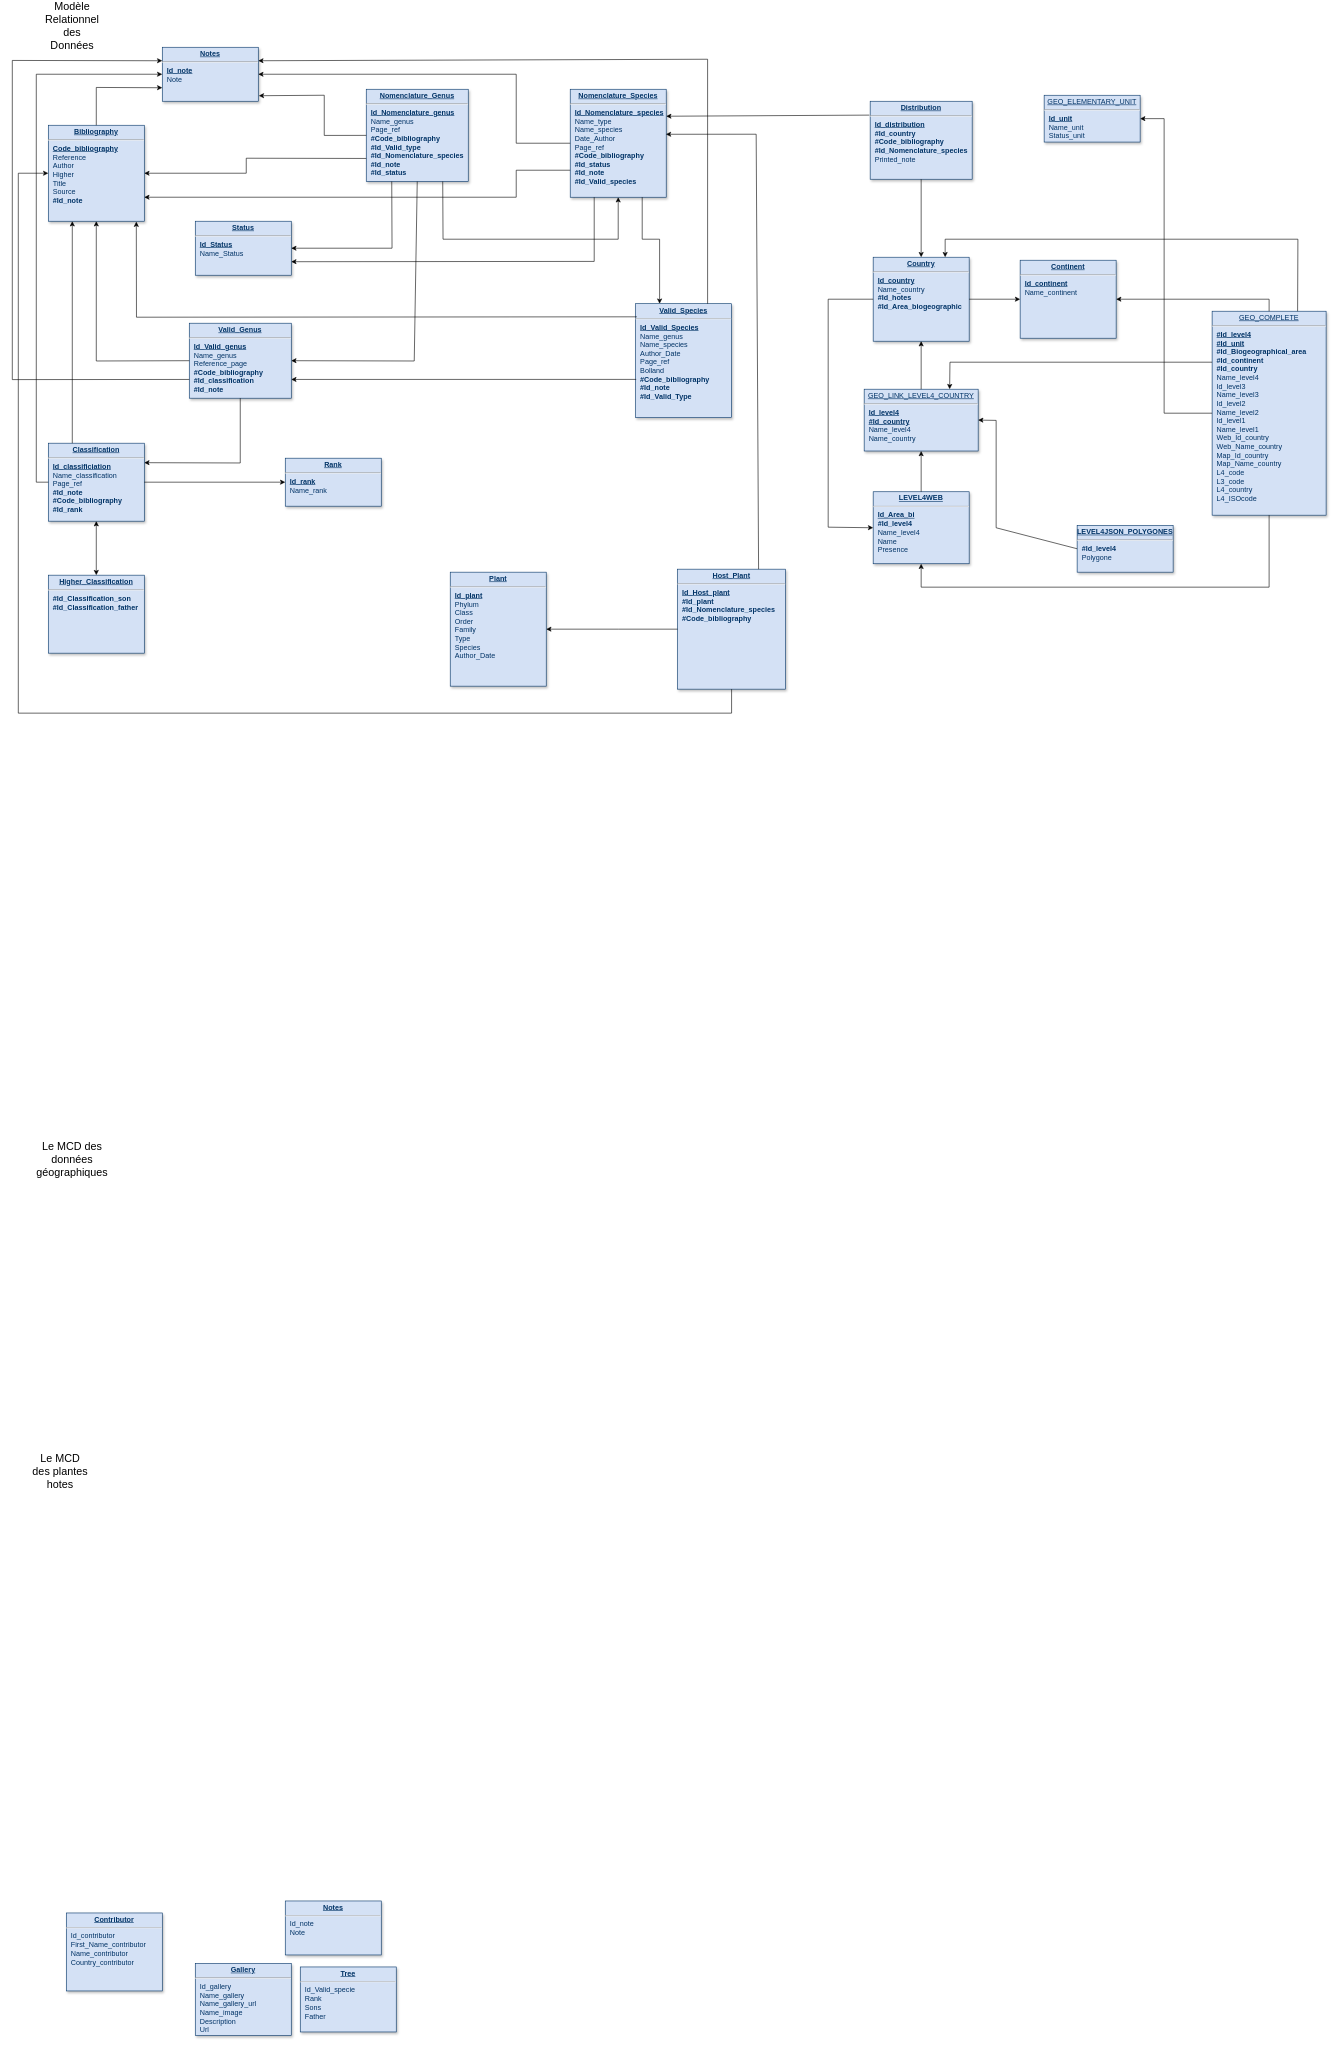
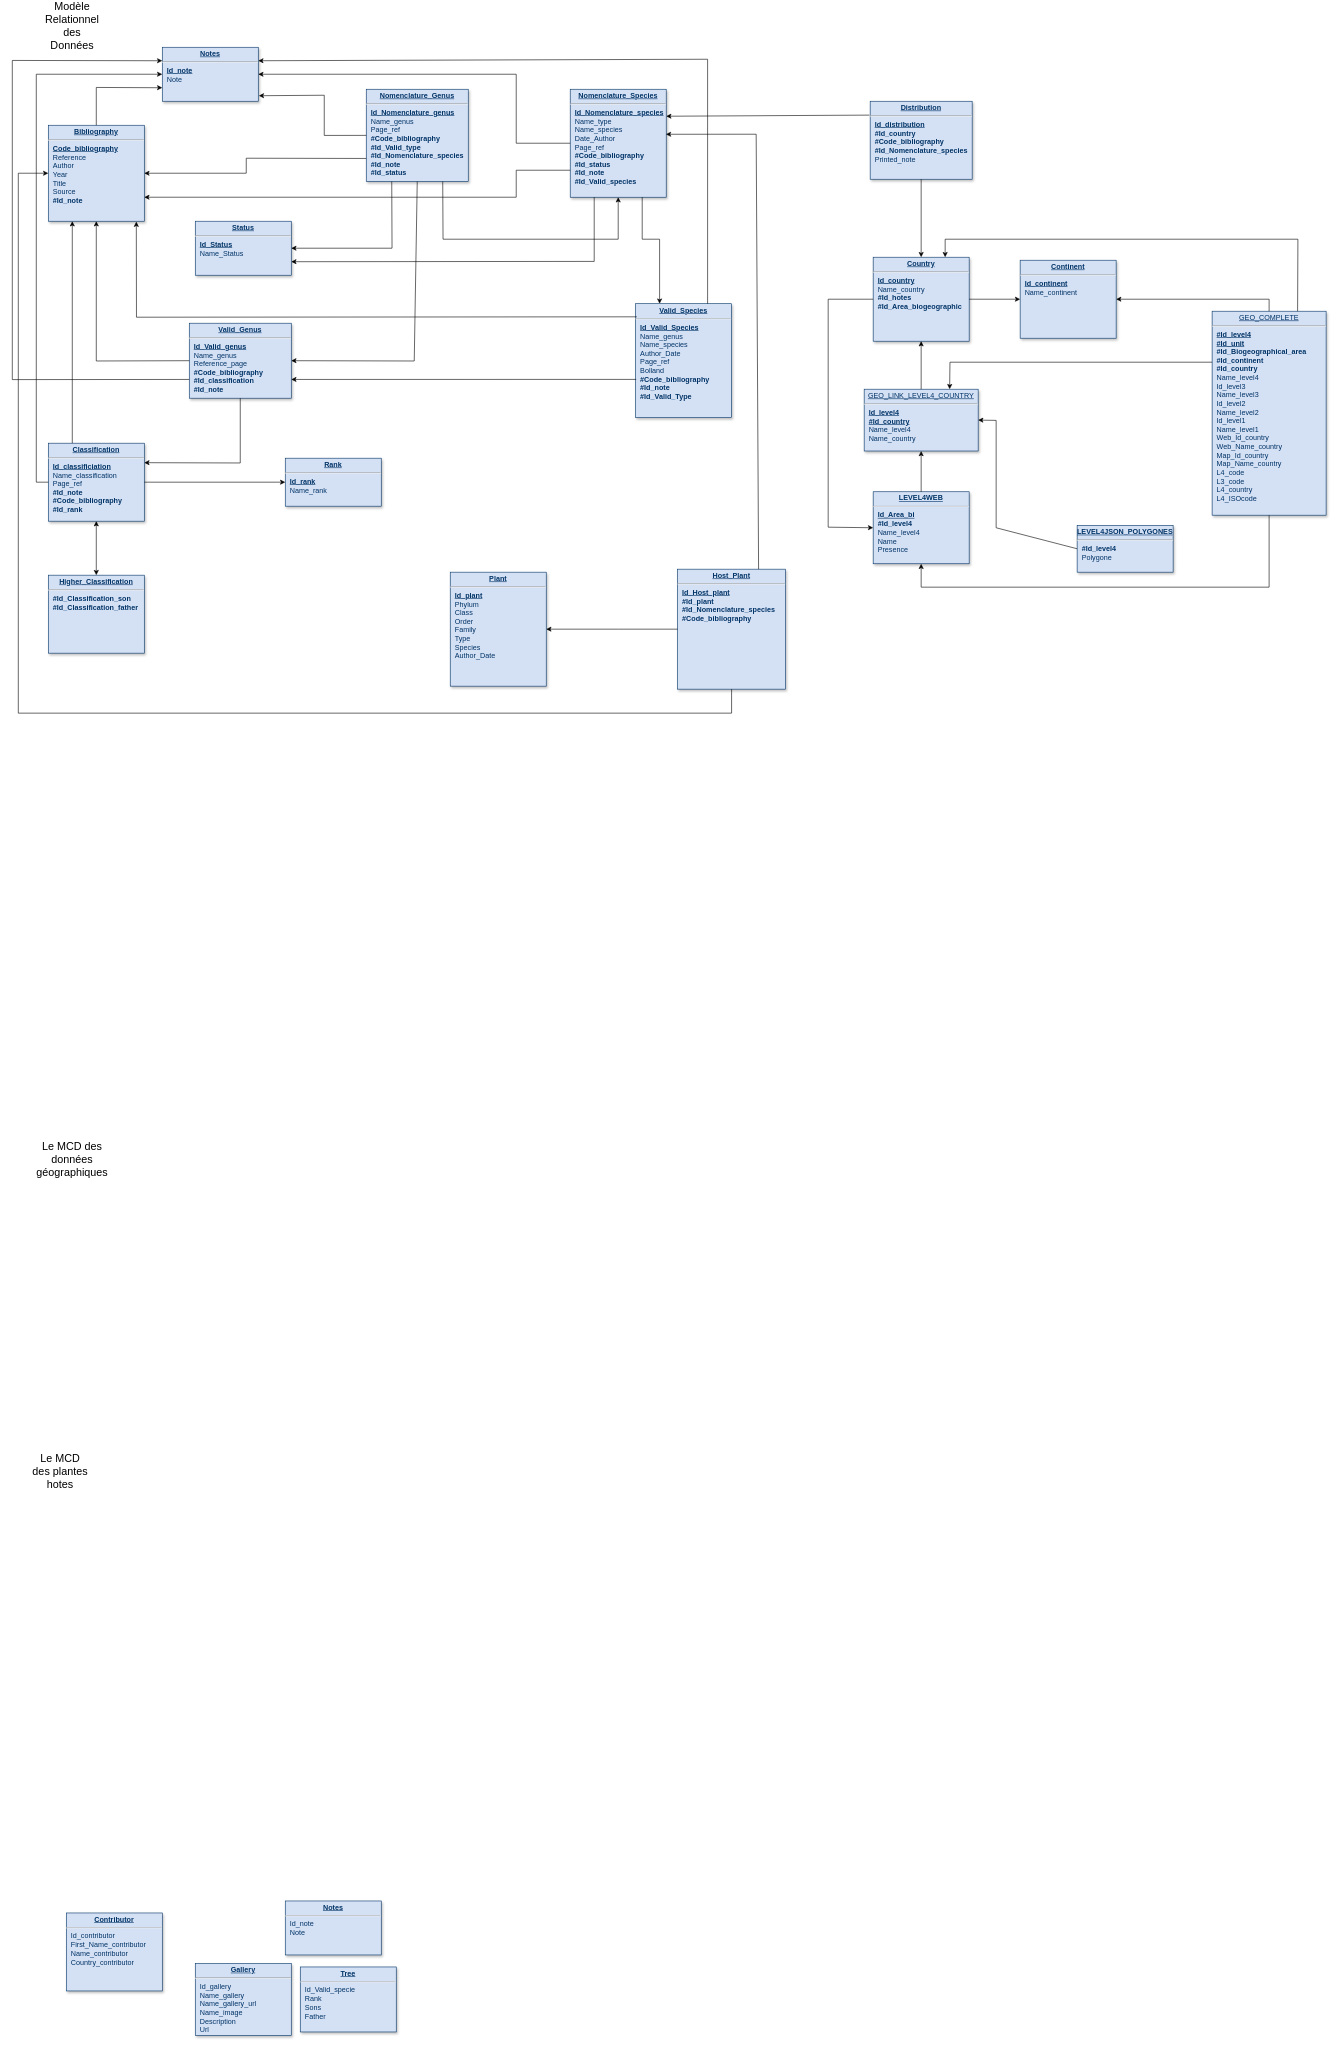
- <mxCell id="54" value="&lt;p style=&quot;margin: 0px ; margin-top: 4px ; text-align: center ; text-decoration: underline&quot;&gt;GEO_ELEMENTARY_UNIT&lt;/p&gt;&lt;hr&gt;&lt;p style=&quot;margin: 0px ; margin-left: 8px&quot;&gt;&lt;u&gt;&lt;span&gt;&lt;b&gt;Id_unit&lt;/b&gt;&lt;/span&gt;&lt;br&gt;&lt;/u&gt;&lt;/p&gt;&lt;p style=&quot;margin: 0px ; margin-left: 8px&quot;&gt;Name_unit&lt;/p&gt;&lt;p style=&quot;margin: 0px ; margin-left: 8px&quot;&gt;Status_unit&lt;/p&gt;" style="verticalAlign=top;align=left;overflow=fill;fontSize=12;fontFamily=Helvetica;html=1;strokeColor=#003366;shadow=1;fillColor=#D4E1F5;fontColor=#003366" parent="1" vertex="1"><mxGeometry x="1740" y="150" width="160" height="78.04" as="geometry" /></mxCell>
- <mxCell id="59" value="" style="endArrow=classic;html=1;rounded=0;entryX=1;entryY=0.5;entryDx=0;entryDy=0;exitX=0;exitY=0.5;exitDx=0;exitDy=0;" parent="1" source="53" target="54" edge="1"><mxGeometry width="50" height="50" relative="1" as="geometry"><mxPoint x="1790" y="680" as="sourcePoint" /><mxPoint x="1840" y="630" as="targetPoint" /><Array as="points"><mxPoint x="1940" y="680" /><mxPoint x="1940" y="189" /></Array></mxGeometry></mxCell>
- <mxCell id="4" value="&lt;p style=&quot;margin: 0px ; margin-top: 4px ; text-align: center ; text-decoration: underline&quot;&gt;&lt;b&gt;Bibliography&lt;/b&gt;&lt;/p&gt;&lt;hr&gt;&lt;p style=&quot;margin: 0px ; margin-left: 8px&quot;&gt;&lt;b&gt;&lt;u&gt;Code_bibliography&lt;/u&gt;&lt;/b&gt;&lt;/p&gt;&lt;p style=&quot;margin: 0px ; margin-left: 8px&quot;&gt;Reference&lt;/p&gt;&lt;p style=&quot;margin: 0px ; margin-left: 8px&quot;&gt;Author&lt;/p&gt;&lt;p style=&quot;margin: 0px ; margin-left: 8px&quot;&gt;Higher&lt;/p&gt;&lt;p style=&quot;margin: 0px ; margin-left: 8px&quot;&gt;Title&lt;/p&gt;&lt;p style=&quot;margin: 0px ; margin-left: 8px&quot;&gt;Source&lt;/p&gt;&lt;p style=&quot;margin: 0px ; margin-left: 8px&quot;&gt;&lt;b&gt;#Id_note&lt;/b&gt;&lt;/p&gt;" style="verticalAlign=top;align=left;overflow=fill;fontSize=12;fontFamily=Helvetica;html=1;strokeColor=#003366;shadow=1;fillColor=#D4E1F5;fontColor=#003366;movable=1;resizable=1;rotatable=1;deletable=1;editable=1;connectable=1;" parent="1" vertex="1"><mxGeometry x="80" y="200" width="160" height="160" as="geometry" /></mxCell>
+ <mxCell id="4" value="&lt;p style=&quot;margin: 0px ; margin-top: 4px ; text-align: center ; text-decoration: underline&quot;&gt;&lt;b&gt;Bibliography&lt;/b&gt;&lt;/p&gt;&lt;hr&gt;&lt;p style=&quot;margin: 0px ; margin-left: 8px&quot;&gt;&lt;b&gt;&lt;u&gt;Code_bibliography&lt;/u&gt;&lt;/b&gt;&lt;/p&gt;&lt;p style=&quot;margin: 0px ; margin-left: 8px&quot;&gt;Reference&lt;/p&gt;&lt;p style=&quot;margin: 0px ; margin-left: 8px&quot;&gt;Author&lt;/p&gt;&lt;p style=&quot;margin: 0px ; margin-left: 8px&quot;&gt;Year&lt;/p&gt;&lt;p style=&quot;margin: 0px ; margin-left: 8px&quot;&gt;Title&lt;/p&gt;&lt;p style=&quot;margin: 0px ; margin-left: 8px&quot;&gt;Source&lt;/p&gt;&lt;p style=&quot;margin: 0px ; margin-left: 8px&quot;&gt;&lt;b&gt;#Id_note&lt;/b&gt;&lt;/p&gt;" style="verticalAlign=top;align=left;overflow=fill;fontSize=12;fontFamily=Helvetica;html=1;strokeColor=#003366;shadow=1;fillColor=#D4E1F5;fontColor=#003366;movable=1;resizable=1;rotatable=1;deletable=1;editable=1;connectable=1;" parent="1" vertex="1"><mxGeometry x="80" y="200" width="160" height="160" as="geometry" /></mxCell>
